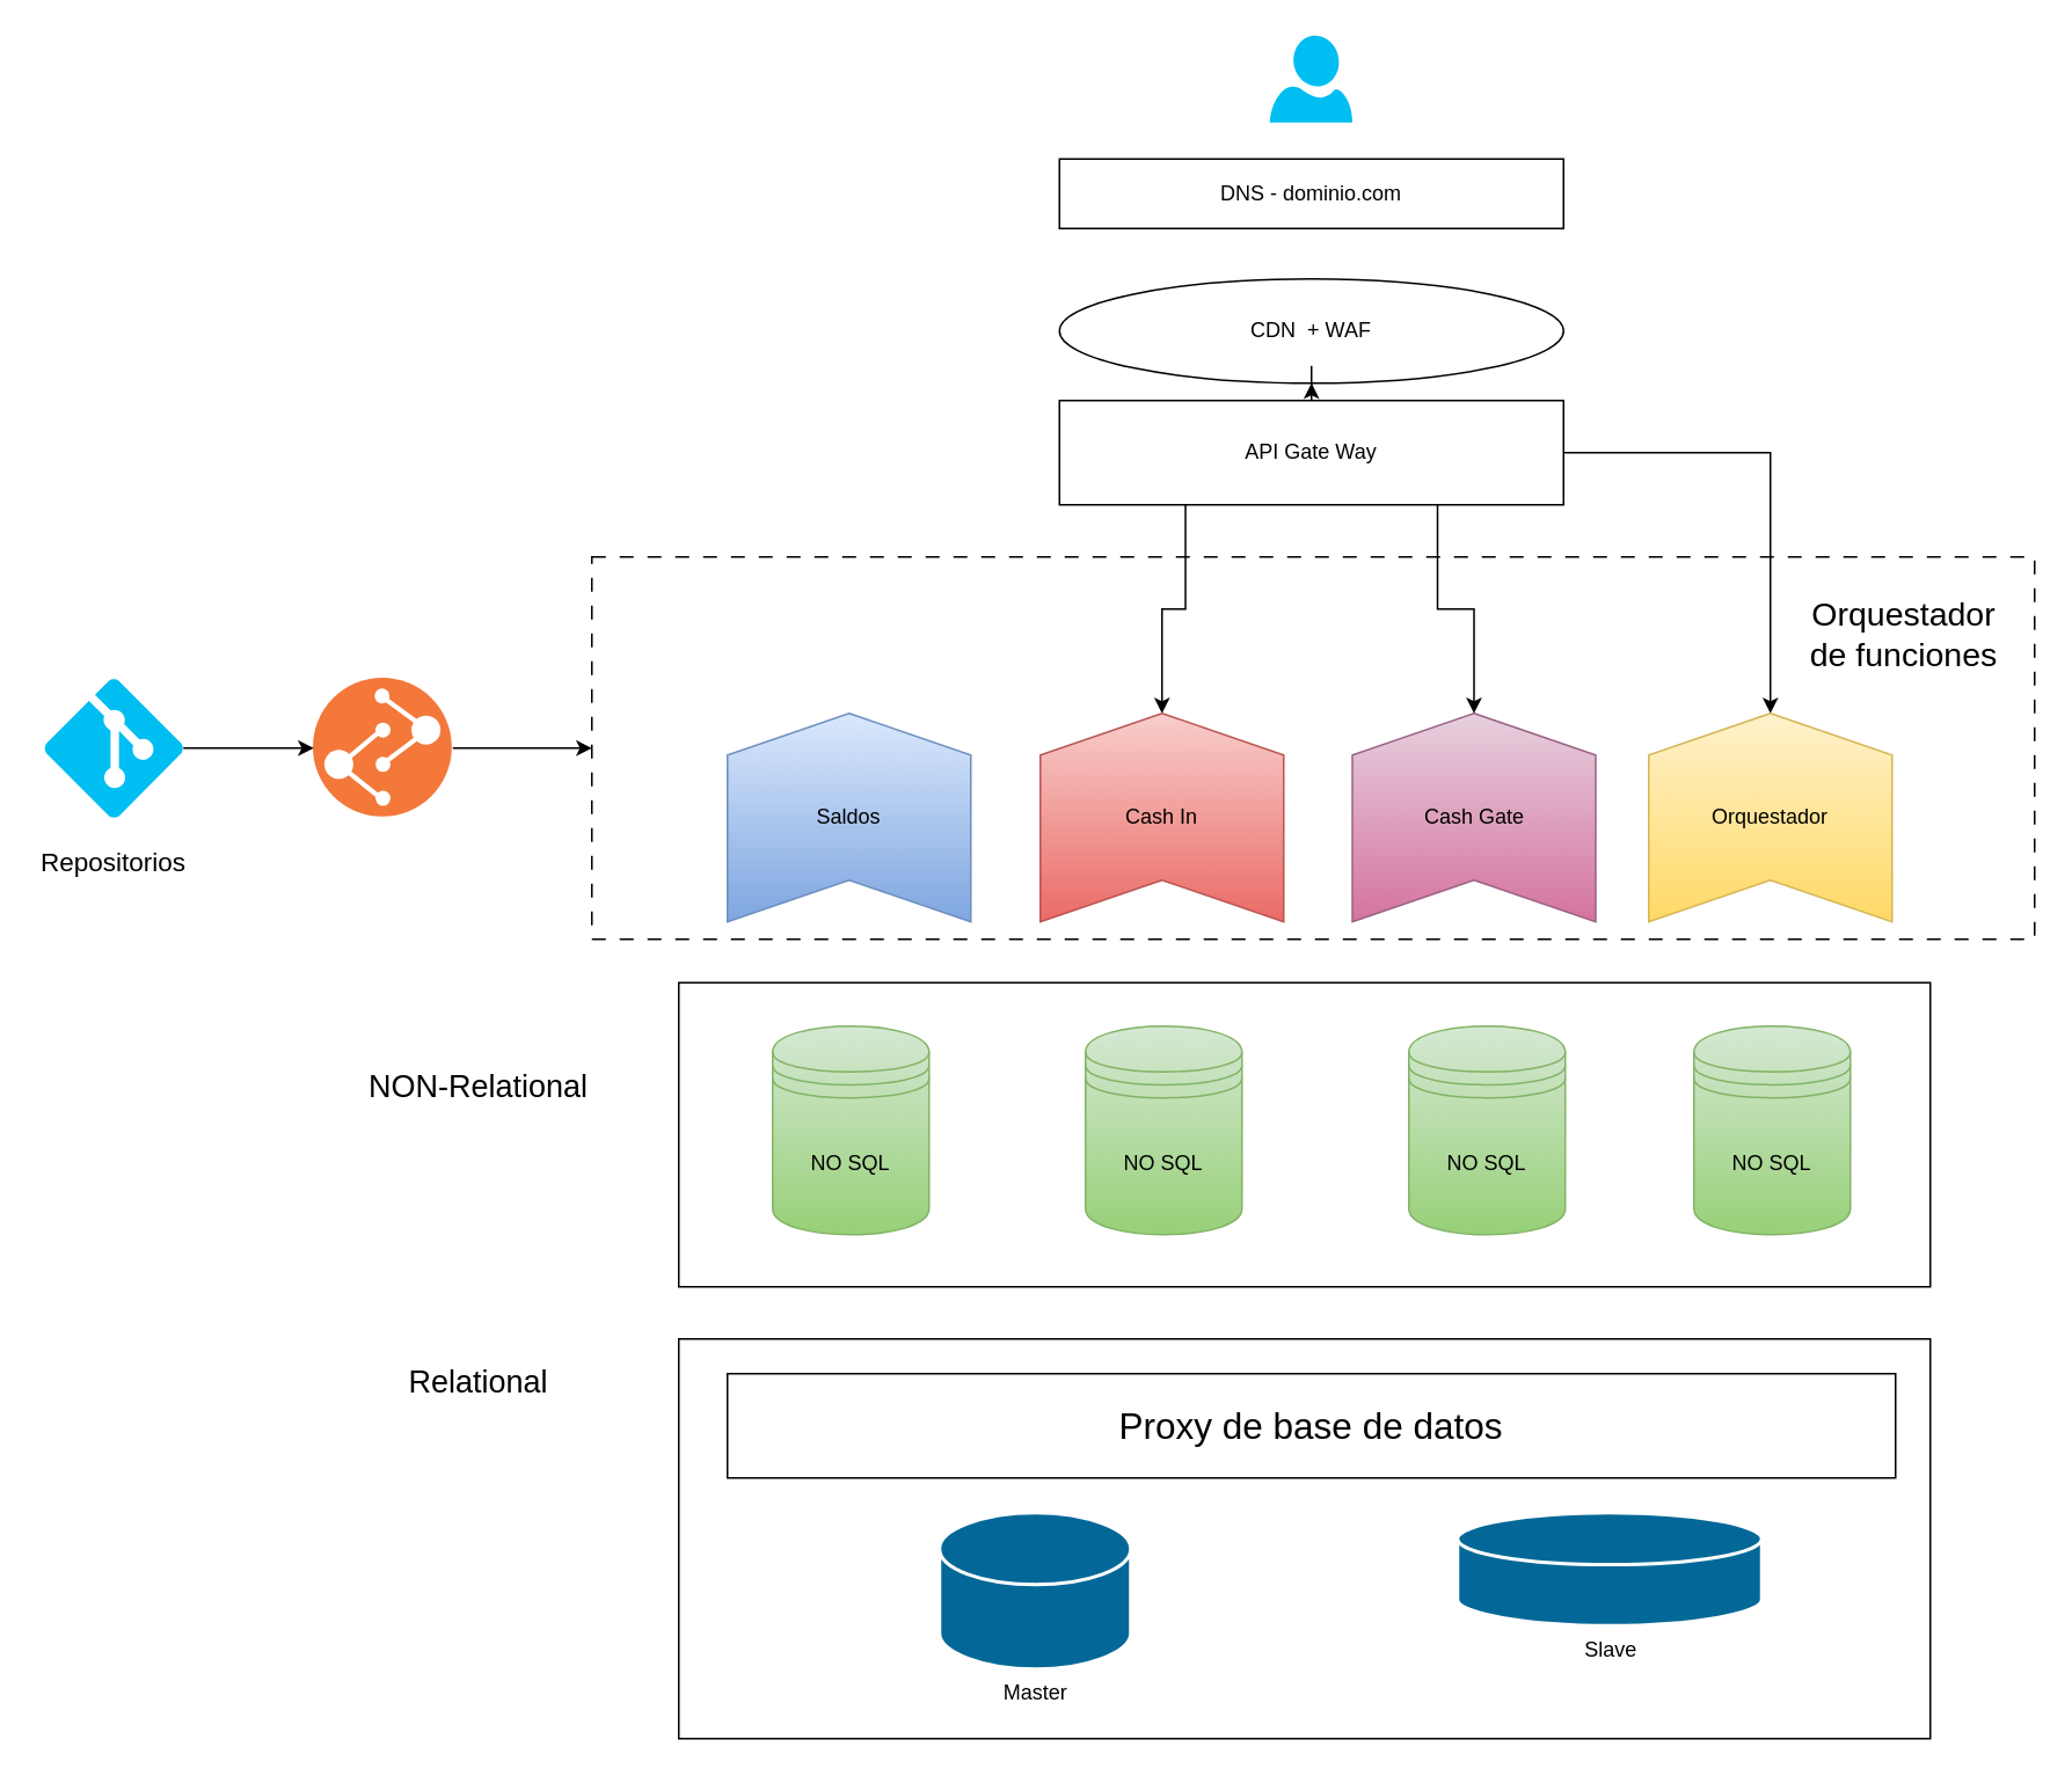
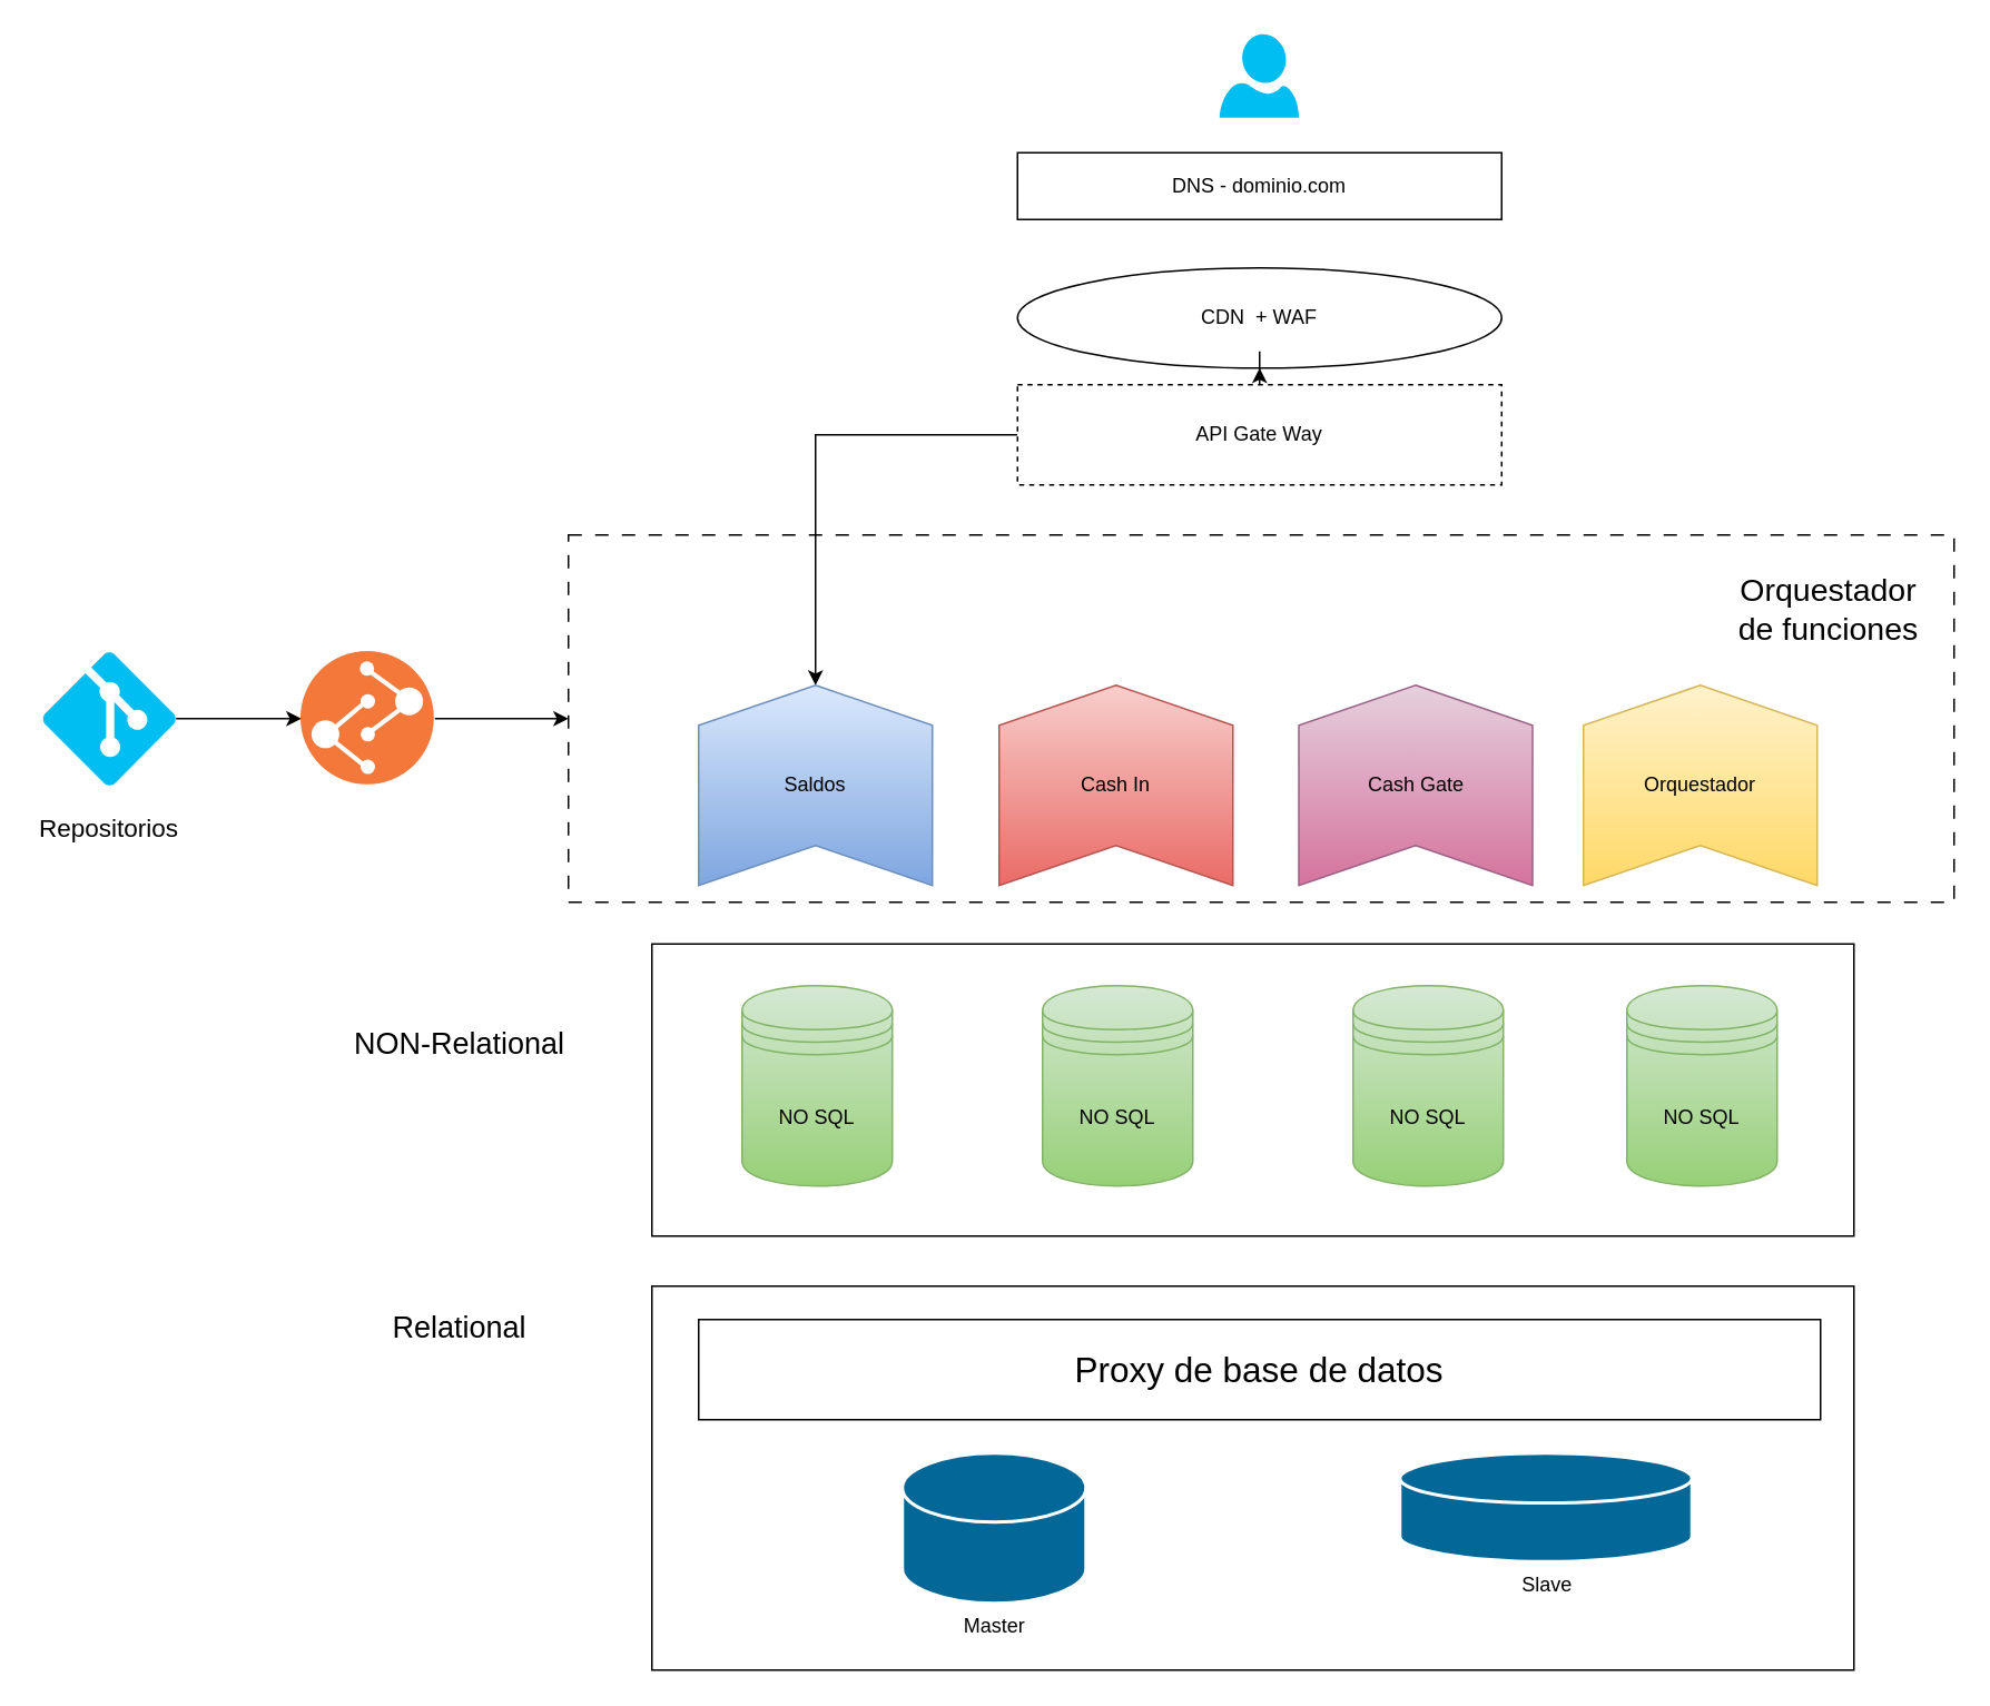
- <mxCell id="20" value="API Gate Way" style="rounded=0;whiteSpace=wrap;html=1;" vertex="1" parent="1"><mxGeometry x="609" y="230" width="290" height="60" as="geometry" /></mxCell>
+ <mxCell id="20" value="API Gate Way" style="rounded=0;whiteSpace=wrap;html=1;dashed=1;" vertex="1" parent="1"><mxGeometry x="609" y="230" width="290" height="60" as="geometry" /></mxCell>
- <mxCell id="18" style="edgeStyle=orthogonalEdgeStyle;rounded=0;orthogonalLoop=1;jettySize=auto;html=1;" edge="1" parent="1" source="20" target="24"><mxGeometry relative="1" as="geometry"><mxPoint x="930" y="270" as="targetPoint" /></mxGeometry></mxCell>
+ <mxCell id="18" style="edgeStyle=orthogonalEdgeStyle;rounded=0;orthogonalLoop=1;jettySize=auto;html=1;" edge="1" parent="1" source="20" target="21"><mxGeometry relative="1" as="geometry"><mxPoint x="930" y="270" as="targetPoint" /></mxGeometry></mxCell>
- <mxCell id="19" style="edgeStyle=orthogonalEdgeStyle;rounded=0;orthogonalLoop=1;jettySize=auto;html=1;exitX=0.25;exitY=1;exitDx=0;exitDy=0;" edge="1" parent="1" source="20" target="22"><mxGeometry relative="1" as="geometry" /></mxCell>
- <mxCell id="25" style="edgeStyle=orthogonalEdgeStyle;rounded=0;orthogonalLoop=1;jettySize=auto;html=1;exitX=0.75;exitY=1;exitDx=0;exitDy=0;entryX=0.5;entryY=0;entryDx=0;entryDy=0;entryPerimeter=0;" edge="1" parent="1" source="20" target="23"><mxGeometry relative="1" as="geometry" /></mxCell>
